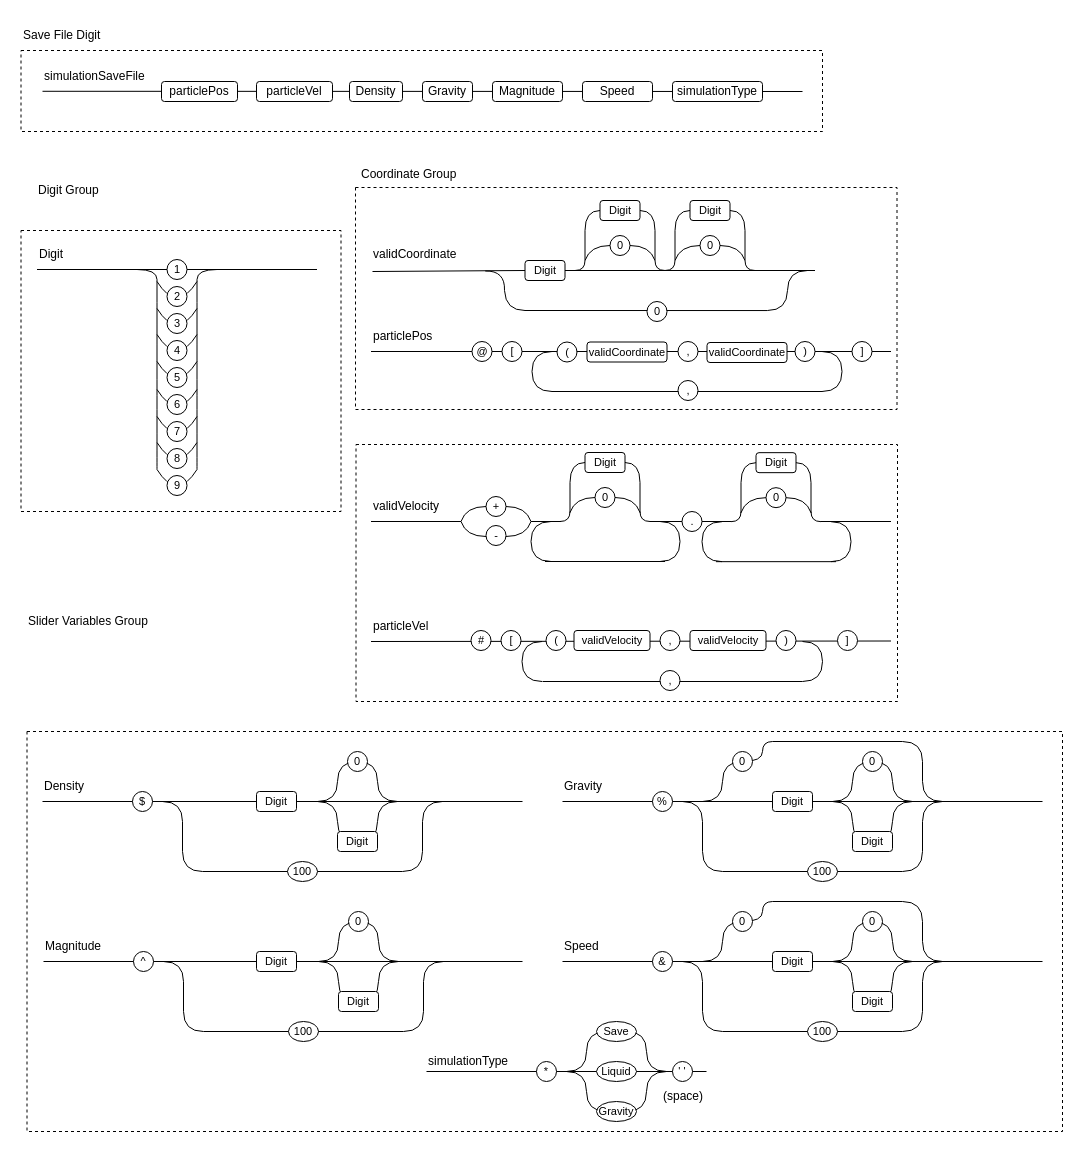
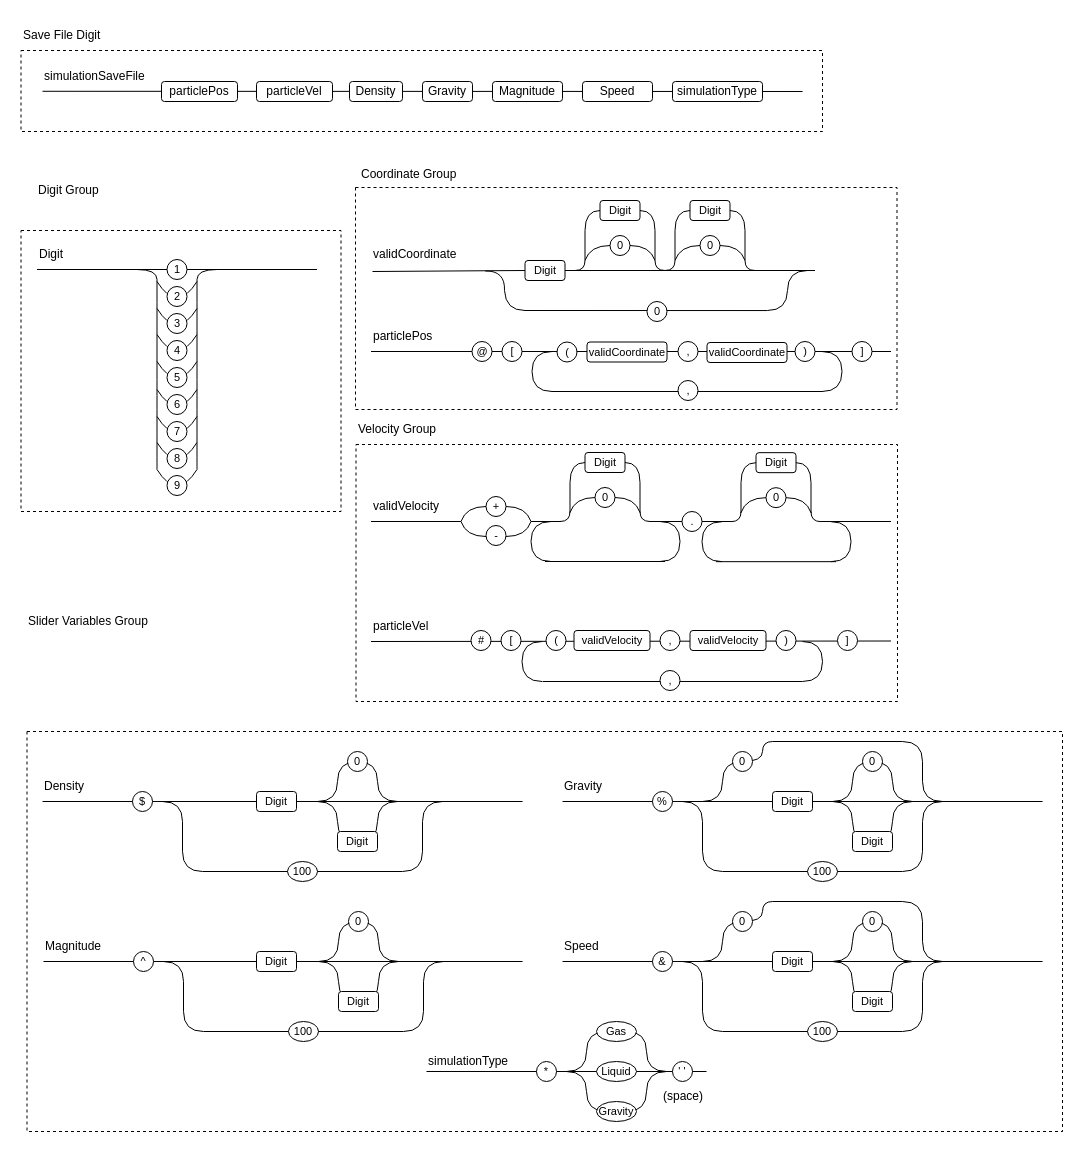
+ <mxCell id="257" value="Velocity Group" style="text;html=1;align=left;verticalAlign=middle;whiteSpace=wrap;rounded=0;" parent="1" vertex="1"><mxGeometry x="355.5" y="414" width="121.5" height="30" as="geometry" /></mxCell>
- <mxCell id="210" value="Save" style="ellipse;whiteSpace=wrap;html=1;fillColor=default;fontSize=11;" parent="1" vertex="1"><mxGeometry x="596" y="1021" width="40" height="20" as="geometry" /></mxCell>
+ <mxCell id="210" value="Gas" style="ellipse;whiteSpace=wrap;html=1;fillColor=default;fontSize=11;" parent="1" vertex="1"><mxGeometry x="596" y="1021" width="40" height="20" as="geometry" /></mxCell>
